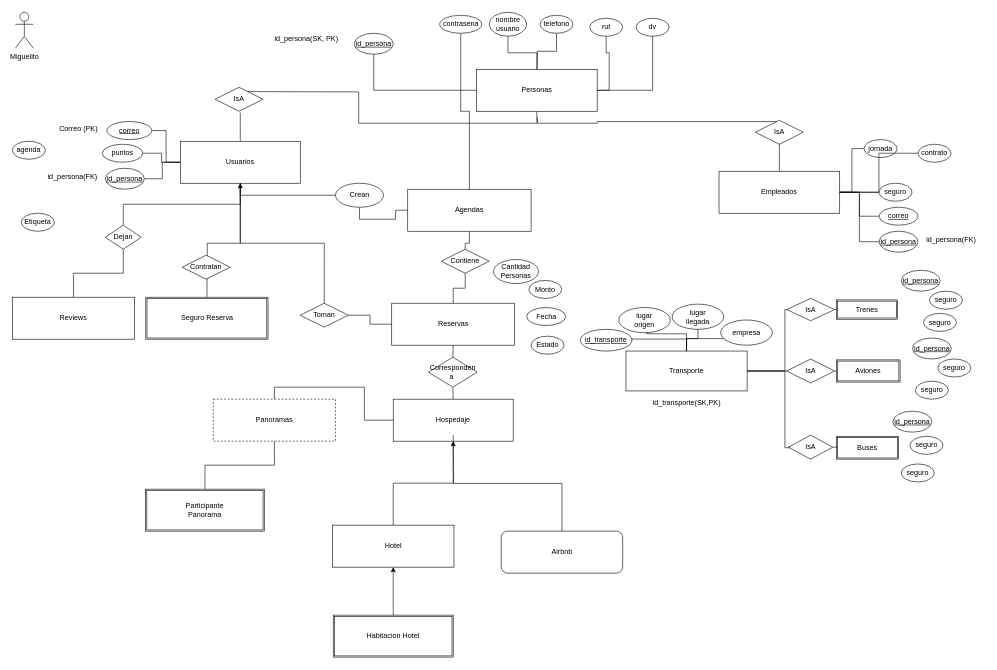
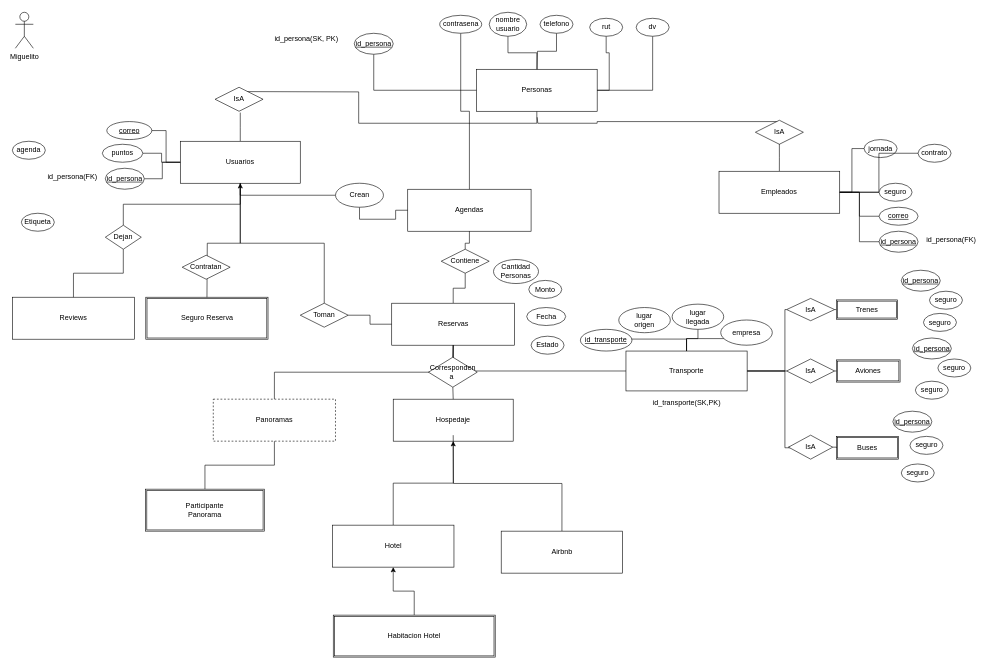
- <mxCell id="87" value="Correo (PK)" style="text;html=1;align=center;verticalAlign=middle;resizable=0;points=[];autosize=1;strokeColor=none;fillColor=none;labelBackgroundColor=none;" vertex="1" parent="1"><mxGeometry x="85" y="200" width="90" height="30" as="geometry" /></mxCell>
- <mxCell id="100" style="edgeStyle=orthogonalEdgeStyle;rounded=0;orthogonalLoop=1;jettySize=auto;html=1;exitX=0.5;exitY=1;exitDx=0;exitDy=0;entryX=0.5;entryY=0;entryDx=0;entryDy=0;endArrow=none;startFill=0;" edge="1" parent="1" source="101" target="23"><mxGeometry relative="1" as="geometry"><Array as="points"><mxPoint x="1078" y="556" /><mxPoint x="1144" y="556" /></Array></mxGeometry></mxCell>
+ <mxCell id="18" style="edgeStyle=orthogonalEdgeStyle;rounded=0;orthogonalLoop=1;jettySize=auto;html=1;exitX=0;exitY=0.5;exitDx=0;exitDy=0;entryX=0.5;entryY=1;entryDx=0;entryDy=0;endArrow=none;startFill=0;labelBackgroundColor=none;fontColor=default;" edge="1" parent="1" source="23" target="9"><mxGeometry relative="1" as="geometry" /></mxCell>
- <mxCell id="16" style="edgeStyle=orthogonalEdgeStyle;rounded=0;orthogonalLoop=1;jettySize=auto;html=1;exitX=0.5;exitY=0;exitDx=0;exitDy=0;endArrow=none;startFill=0;labelBackgroundColor=none;fontColor=default;" edge="1" parent="1" source="17" target="11"><mxGeometry relative="1" as="geometry" /></mxCell>
+ <mxCell id="16" style="edgeStyle=orthogonalEdgeStyle;rounded=0;orthogonalLoop=1;jettySize=auto;html=1;exitX=0.5;exitY=0;exitDx=0;exitDy=0;entryX=0.5;entryY=1;entryDx=0;entryDy=0;endArrow=none;startFill=0;labelBackgroundColor=none;fontColor=default;" edge="1" parent="1" source="17" target="9"><mxGeometry relative="1" as="geometry" /></mxCell>
- <mxCell id="15" value="Airbnb" style="whiteSpace=wrap;html=1;labelBackgroundColor=none;rounded=1;" vertex="1" parent="1"><mxGeometry x="835" y="885" width="202.5" height="70" as="geometry" /></mxCell>
+ <mxCell id="15" value="Airbnb" style="rounded=0;whiteSpace=wrap;html=1;labelBackgroundColor=none;" vertex="1" parent="1"><mxGeometry x="835" y="885" width="202.5" height="70" as="geometry" /></mxCell>
- <mxCell id="28" value="Habitacion Hotel" style="shape=ext;double=1;rounded=0;whiteSpace=wrap;html=1;labelBackgroundColor=none;" vertex="1" parent="1"><mxGeometry x="555" y="1025" width="200" height="70" as="geometry" /></mxCell>
+ <mxCell id="28" value="Habitacion Hotel" style="shape=ext;double=1;rounded=0;whiteSpace=wrap;html=1;labelBackgroundColor=none;" vertex="1" parent="1"><mxGeometry x="555" y="1025" width="270" height="70" as="geometry" /></mxCell>
